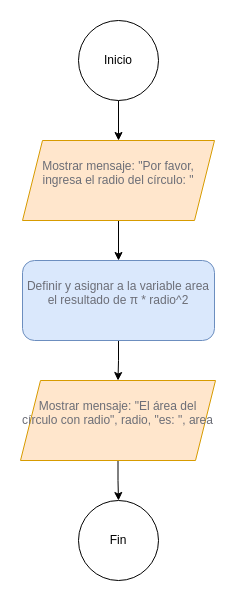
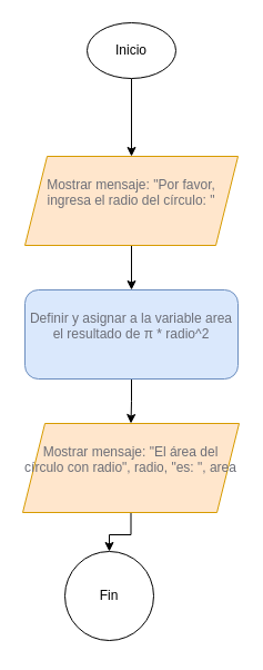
- <mxCell id="3" value="Inicio" style="ellipse;whiteSpace=wrap;html=1;aspect=fixed;" vertex="1" parent="1"><mxGeometry x="78" y="20" width="80" height="80" as="geometry" /></mxCell>
+ <mxCell id="3" value="Inicio" style="ellipse;whiteSpace=wrap;html=1;aspect=fixed;" vertex="1" parent="1"><mxGeometry x="78" y="20" width="80" height="50" as="geometry" /></mxCell>
- <mxCell id="10" value="Fin" style="ellipse;whiteSpace=wrap;html=1;rounded=0;" vertex="1" parent="1"><mxGeometry x="78" y="500" width="80" height="80" as="geometry" /></mxCell>
+ <mxCell id="10" value="Fin" style="ellipse;whiteSpace=wrap;html=1;rounded=0;" vertex="1" parent="1"><mxGeometry x="58" y="495" width="80" height="80" as="geometry" /></mxCell>
